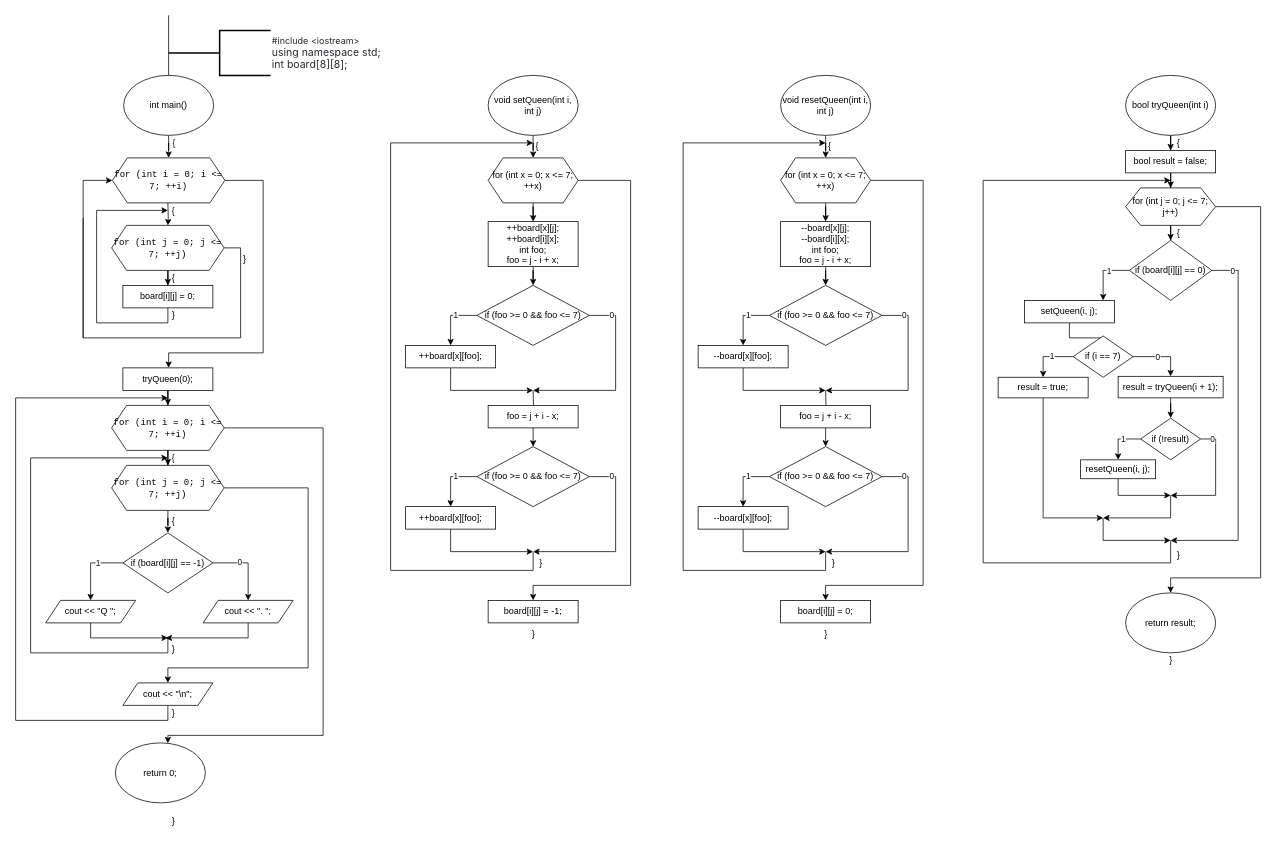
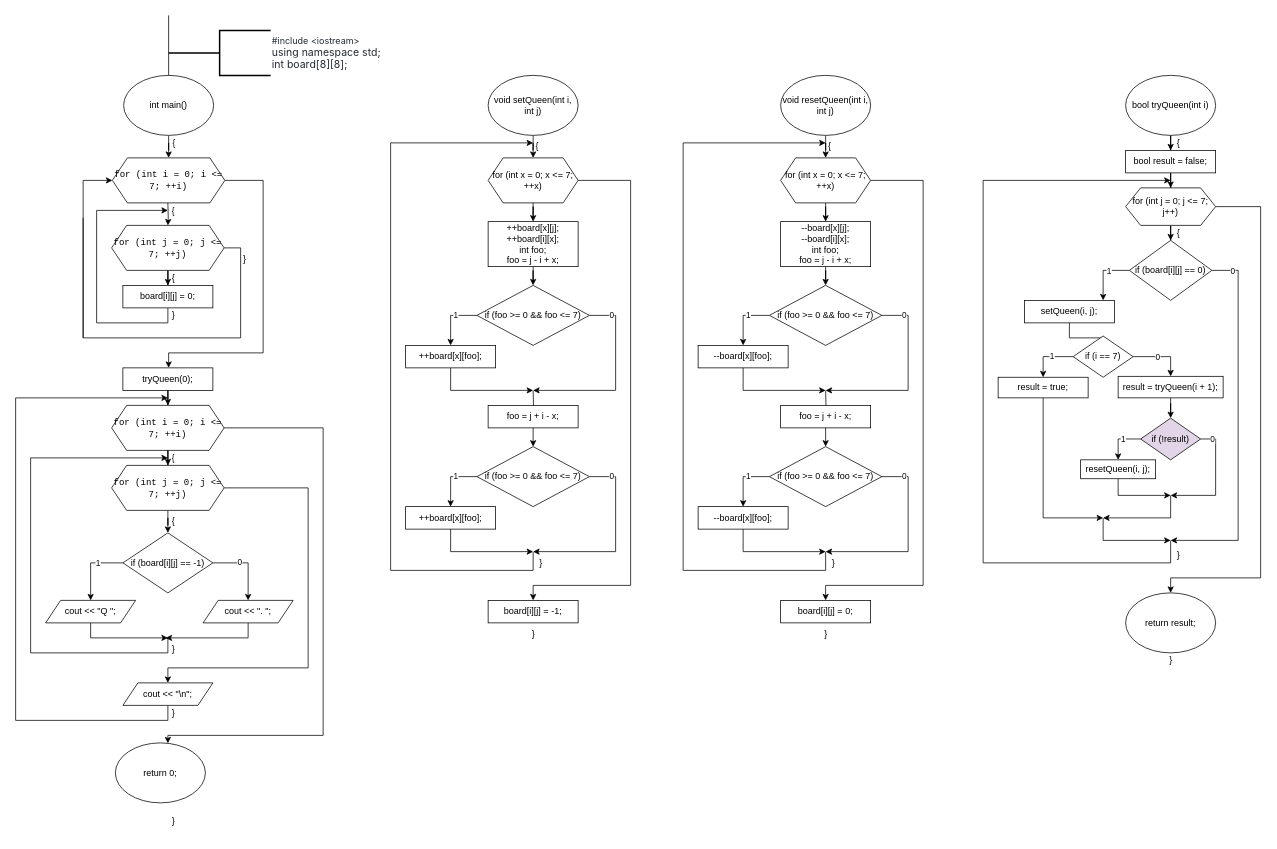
- <mxCell id="134" value="if (!result)" style="rhombus;whiteSpace=wrap;html=1;" vertex="1" parent="1"><mxGeometry x="1520" y="557" width="80" height="55.63" as="geometry" /></mxCell>
+ <mxCell id="134" value="if (!result)" style="rhombus;whiteSpace=wrap;html=1;fillColor=#e1d5e7;" vertex="1" parent="1"><mxGeometry x="1520" y="557" width="80" height="55.63" as="geometry" /></mxCell>
